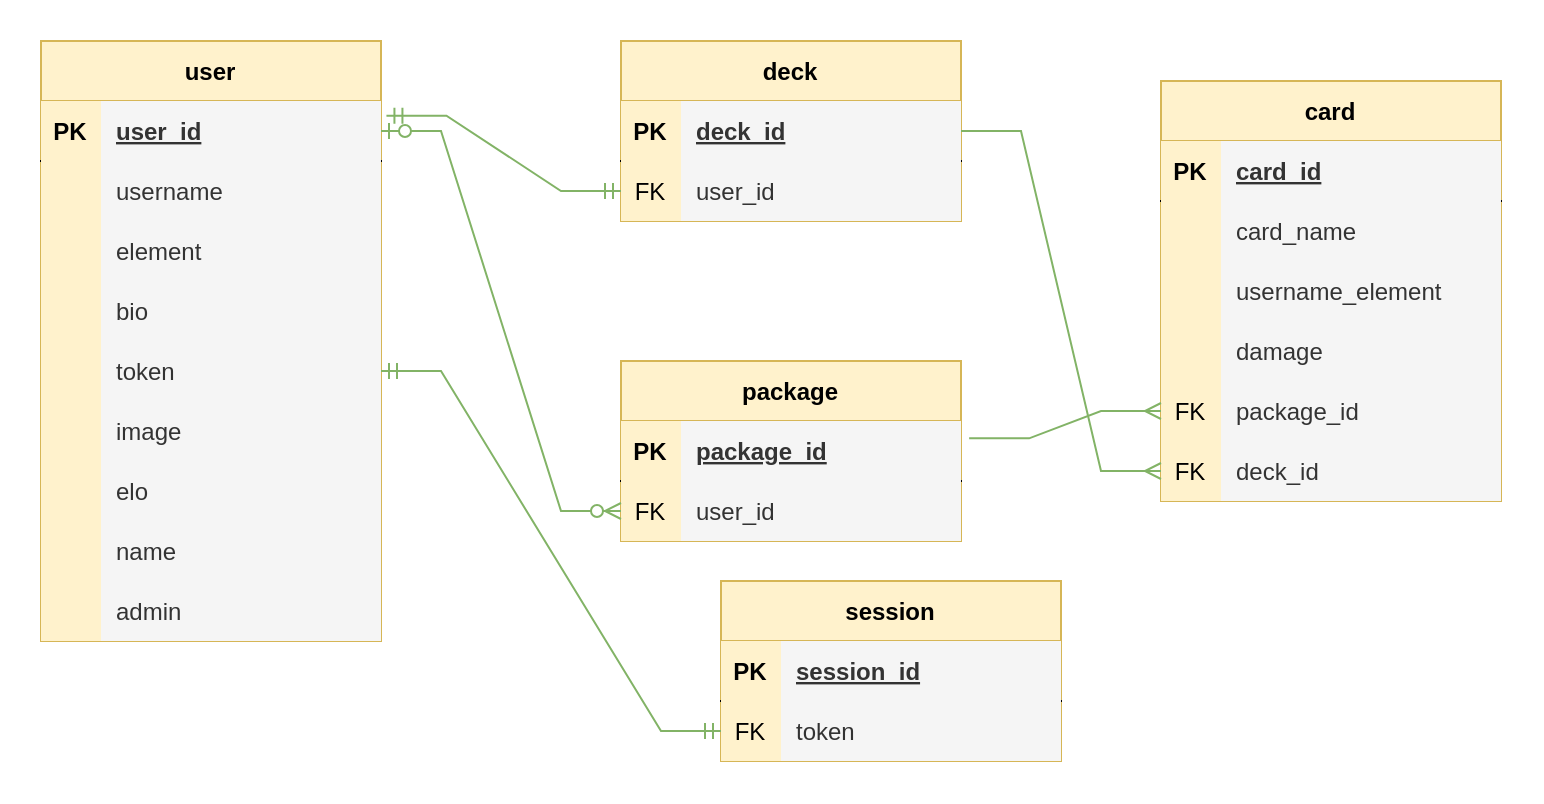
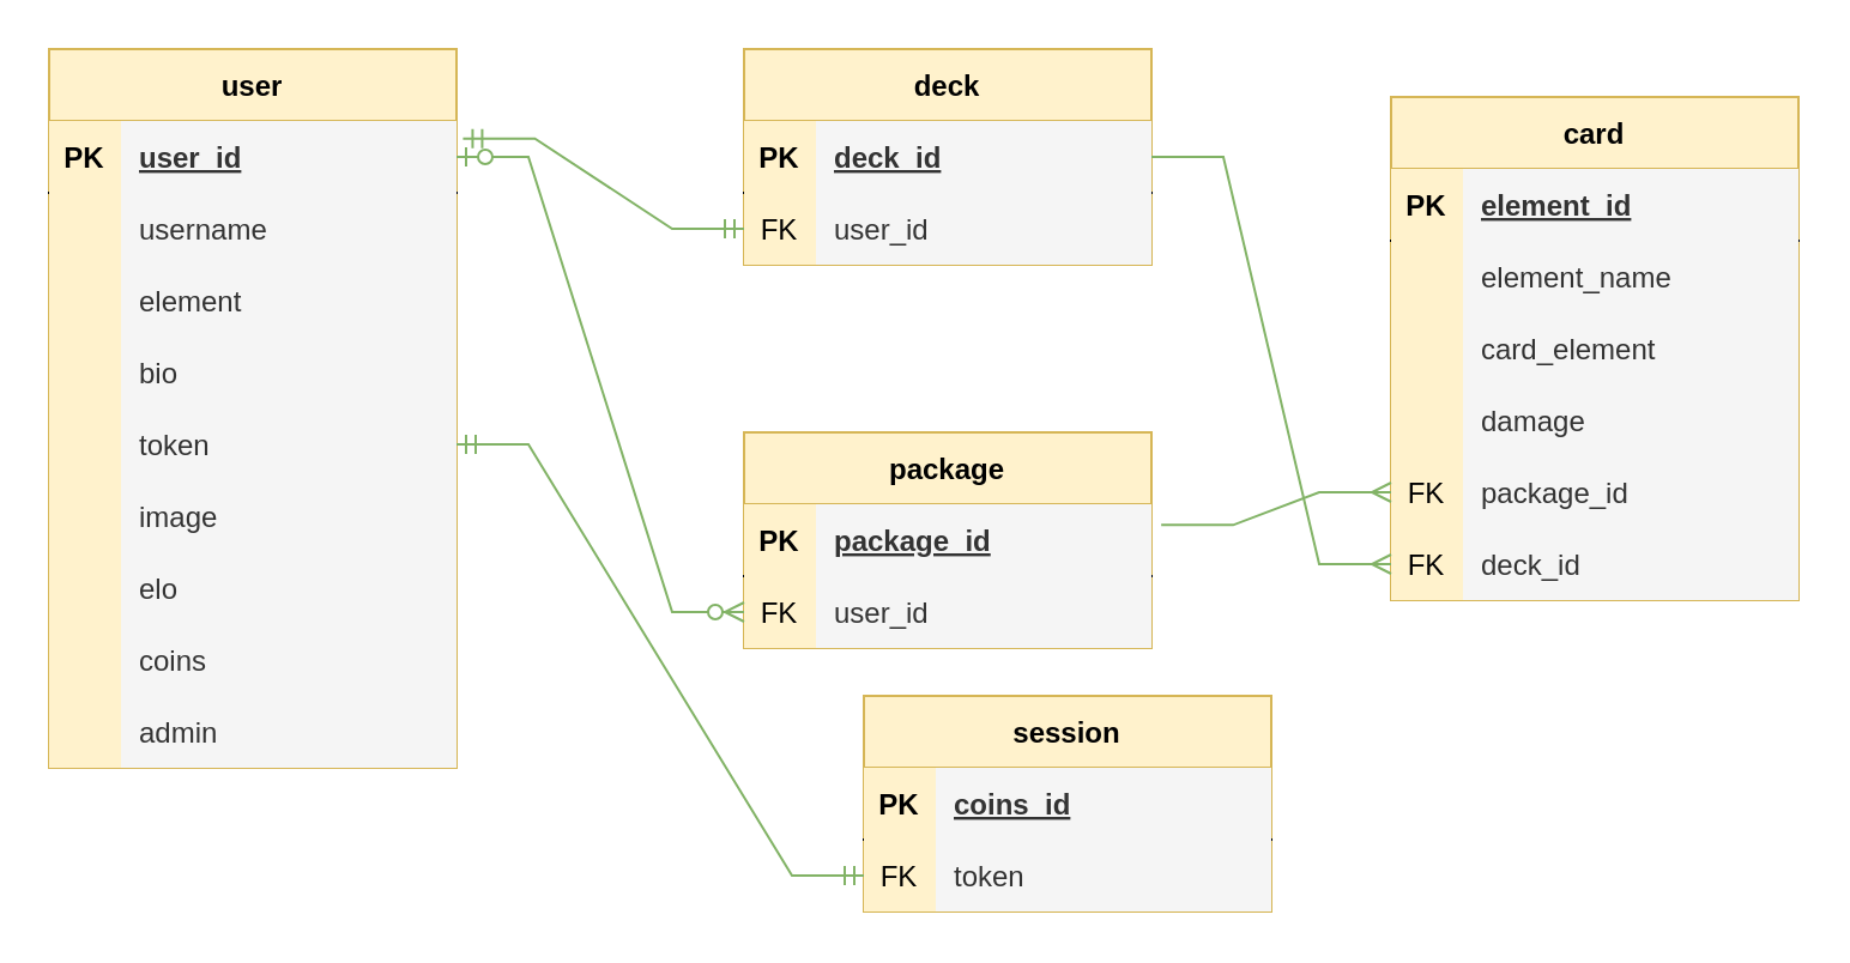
- <mxCell id="33" value="card_id" style="shape=partialRectangle;connectable=0;fillColor=#f5f5f5;top=0;left=0;bottom=0;right=0;align=left;spacingLeft=6;fontStyle=5;overflow=hidden;fontColor=#333333;strokeColor=#666666;" vertex="1" parent="31"><mxGeometry x="30" width="140" height="30" as="geometry"><mxRectangle width="140" height="30" as="alternateBounds" /></mxGeometry></mxCell>
+ <mxCell id="33" value="element_id" style="shape=partialRectangle;connectable=0;fillColor=#f5f5f5;top=0;left=0;bottom=0;right=0;align=left;spacingLeft=6;fontStyle=5;overflow=hidden;fontColor=#333333;strokeColor=#666666;" vertex="1" parent="31"><mxGeometry x="30" width="140" height="30" as="geometry"><mxRectangle width="140" height="30" as="alternateBounds" /></mxGeometry></mxCell>
- <mxCell id="36" value="card_name" style="shape=partialRectangle;connectable=0;fillColor=#f5f5f5;top=0;left=0;bottom=0;right=0;align=left;spacingLeft=6;overflow=hidden;fontColor=#333333;strokeColor=#666666;" vertex="1" parent="34"><mxGeometry x="30" width="140" height="30" as="geometry"><mxRectangle width="140" height="30" as="alternateBounds" /></mxGeometry></mxCell>
+ <mxCell id="36" value="element_name" style="shape=partialRectangle;connectable=0;fillColor=#f5f5f5;top=0;left=0;bottom=0;right=0;align=left;spacingLeft=6;overflow=hidden;fontColor=#333333;strokeColor=#666666;" vertex="1" parent="34"><mxGeometry x="30" width="140" height="30" as="geometry"><mxRectangle width="140" height="30" as="alternateBounds" /></mxGeometry></mxCell>
- <mxCell id="39" value="username_element" style="shape=partialRectangle;connectable=0;fillColor=#f5f5f5;top=0;left=0;bottom=0;right=0;align=left;spacingLeft=6;overflow=hidden;fontColor=#333333;strokeColor=#666666;" vertex="1" parent="37"><mxGeometry x="30" width="140" height="30" as="geometry"><mxRectangle width="140" height="30" as="alternateBounds" /></mxGeometry></mxCell>
+ <mxCell id="39" value="card_element" style="shape=partialRectangle;connectable=0;fillColor=#f5f5f5;top=0;left=0;bottom=0;right=0;align=left;spacingLeft=6;overflow=hidden;fontColor=#333333;strokeColor=#666666;" vertex="1" parent="37"><mxGeometry x="30" width="140" height="30" as="geometry"><mxRectangle width="140" height="30" as="alternateBounds" /></mxGeometry></mxCell>
- <mxCell id="26" value="name" style="shape=partialRectangle;connectable=0;fillColor=#f5f5f5;top=0;left=0;bottom=0;right=0;align=left;spacingLeft=6;overflow=hidden;fontColor=#333333;strokeColor=#666666;" vertex="1" parent="24"><mxGeometry x="30" width="140" height="30" as="geometry"><mxRectangle width="140" height="30" as="alternateBounds" /></mxGeometry></mxCell>
+ <mxCell id="26" value="coins" style="shape=partialRectangle;connectable=0;fillColor=#f5f5f5;top=0;left=0;bottom=0;right=0;align=left;spacingLeft=6;overflow=hidden;fontColor=#333333;strokeColor=#666666;" vertex="1" parent="24"><mxGeometry x="30" width="140" height="30" as="geometry"><mxRectangle width="140" height="30" as="alternateBounds" /></mxGeometry></mxCell>
- <mxCell id="66" value="session_id" style="shape=partialRectangle;connectable=0;fillColor=#f5f5f5;top=0;left=0;bottom=0;right=0;align=left;spacingLeft=6;fontStyle=5;overflow=hidden;fontColor=#333333;strokeColor=#666666;" vertex="1" parent="64"><mxGeometry x="30" width="140" height="30" as="geometry"><mxRectangle width="140" height="30" as="alternateBounds" /></mxGeometry></mxCell>
+ <mxCell id="66" value="coins_id" style="shape=partialRectangle;connectable=0;fillColor=#f5f5f5;top=0;left=0;bottom=0;right=0;align=left;spacingLeft=6;fontStyle=5;overflow=hidden;fontColor=#333333;strokeColor=#666666;" vertex="1" parent="64"><mxGeometry x="30" width="140" height="30" as="geometry"><mxRectangle width="140" height="30" as="alternateBounds" /></mxGeometry></mxCell>
